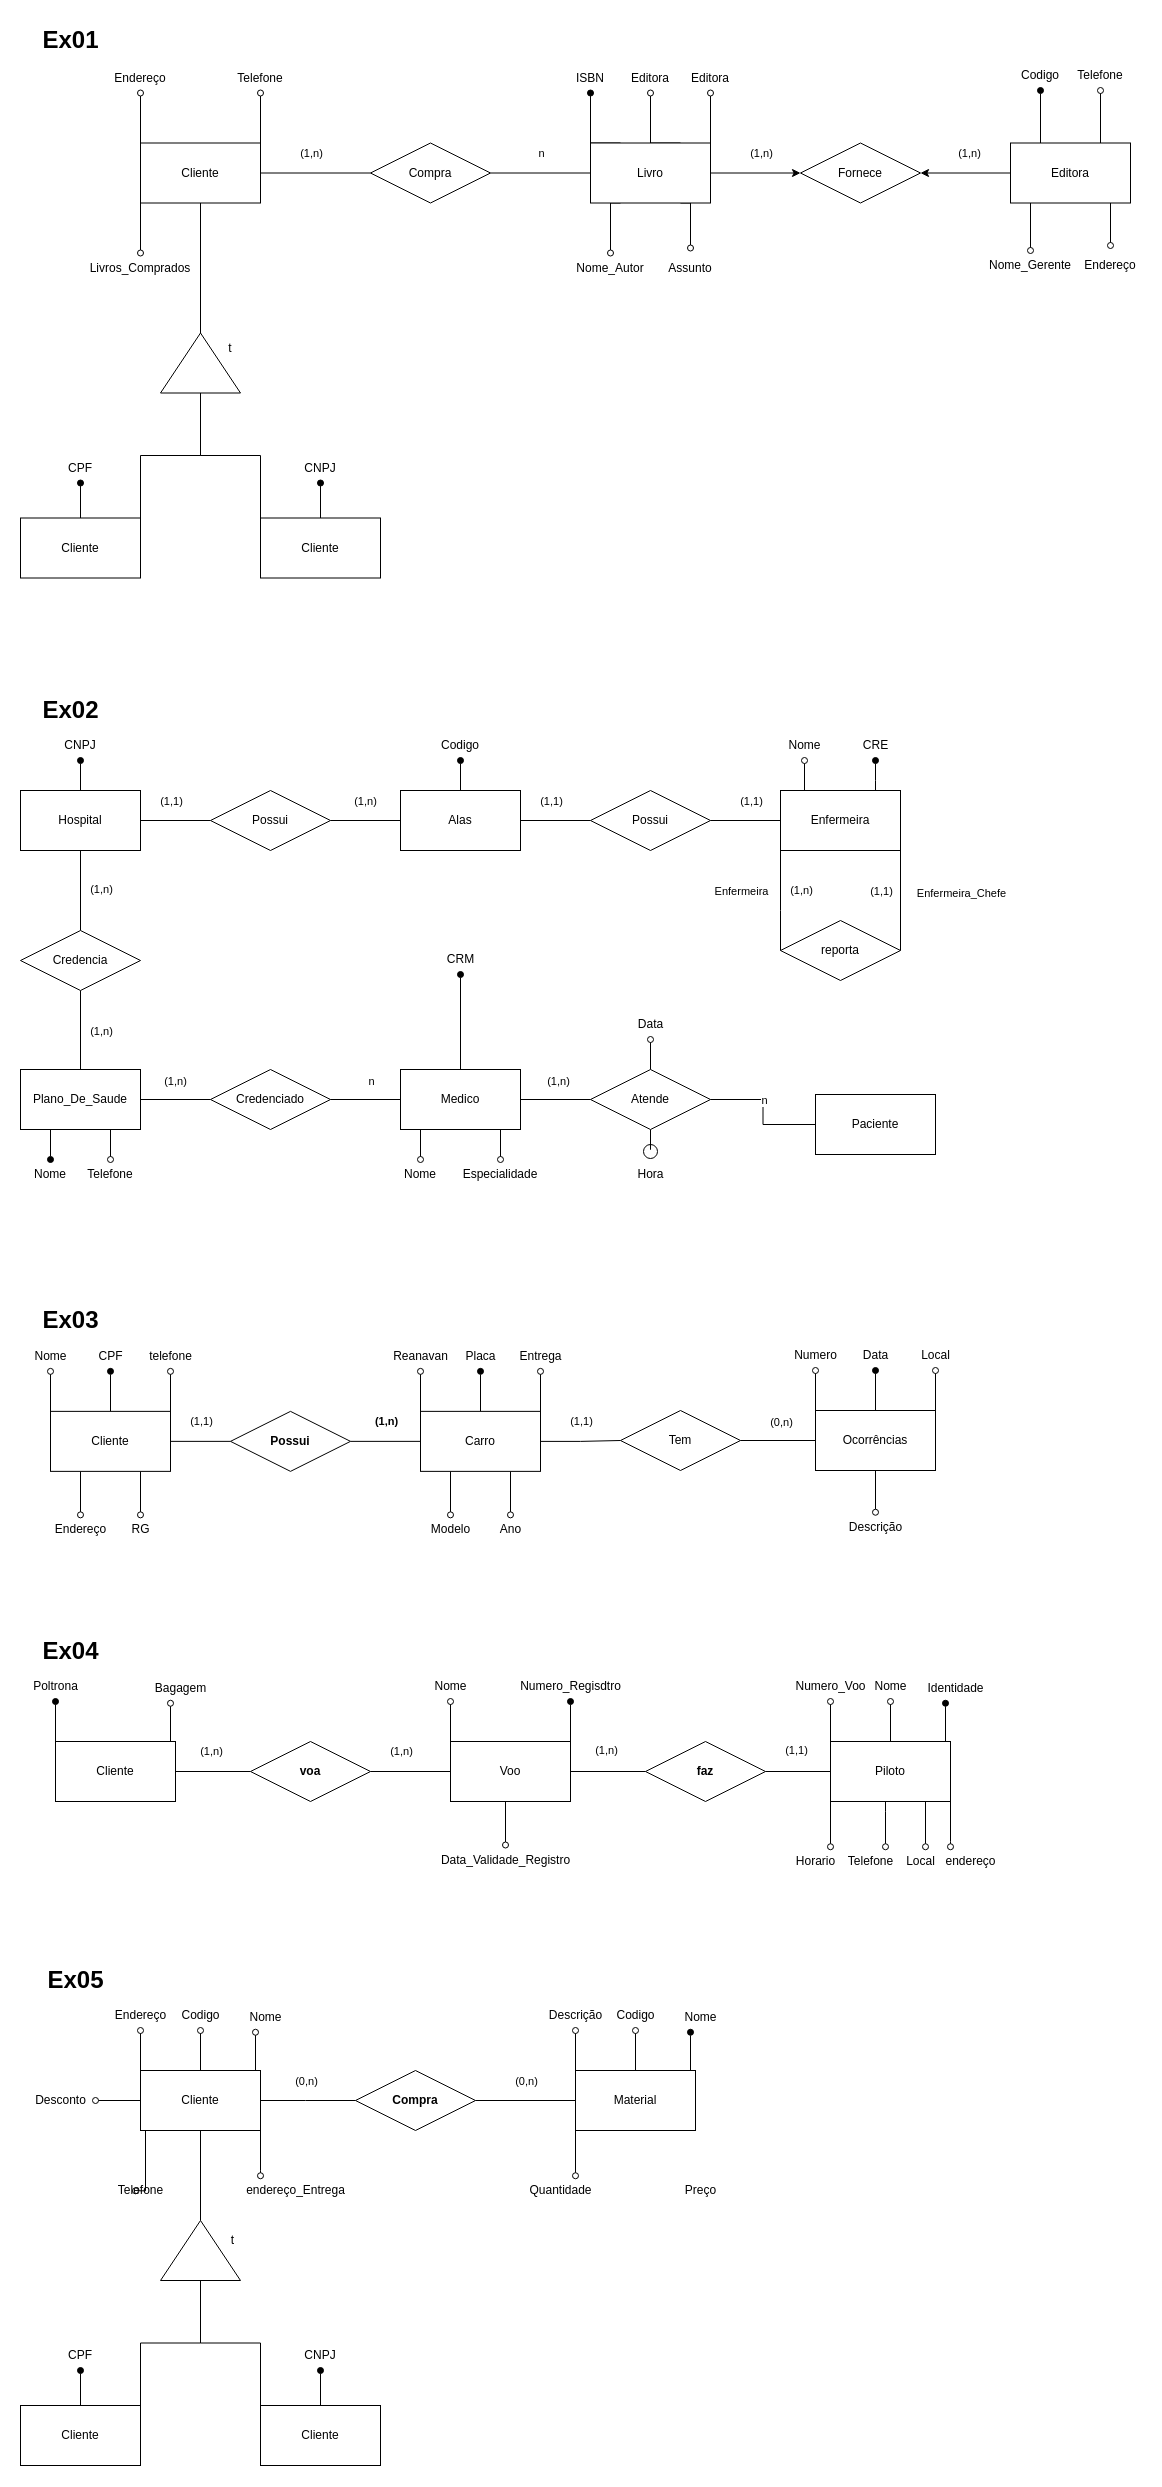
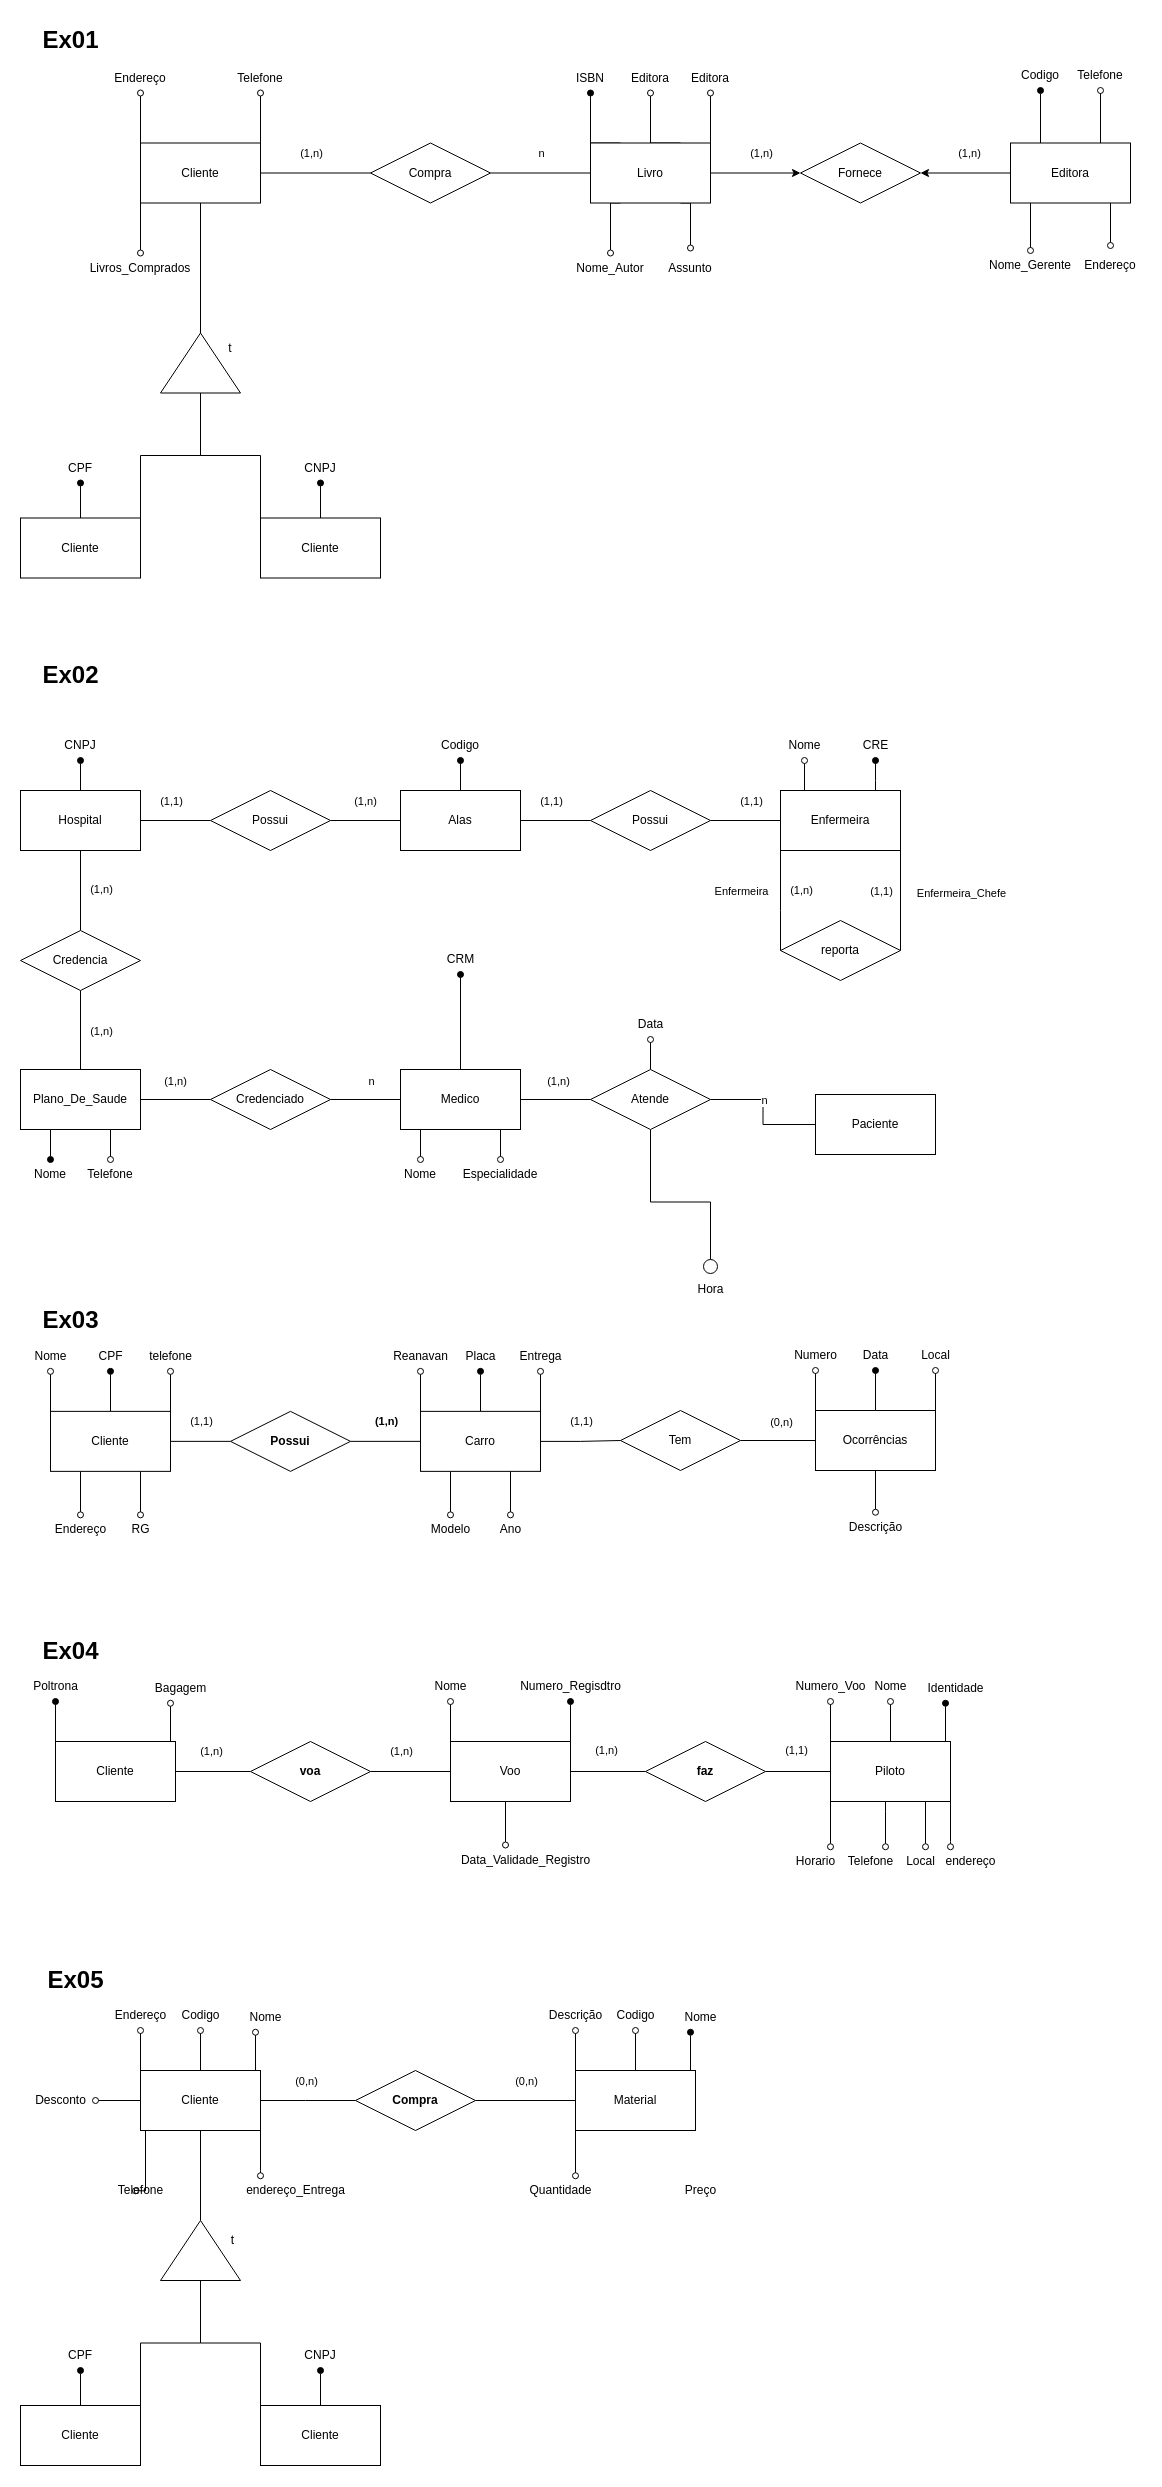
- <mxCell id="51" value="Ex02" style="text;strokeColor=none;fillColor=none;html=1;fontSize=24;fontStyle=1;verticalAlign=middle;align=center;" vertex="1" parent="1"><mxGeometry y="690" width="100" height="40" as="geometry" x="20" /></mxCell>
+ <mxCell id="51" value="Ex02" style="text;strokeColor=none;fillColor=none;html=1;fontSize=24;fontStyle=1;verticalAlign=middle;align=center;" vertex="1" parent="1"><mxGeometry x="20" y="655" width="100" height="40" as="geometry" /></mxCell>
- <mxCell id="111" value="Hora" style="text;html=1;align=center;verticalAlign=middle;resizable=0;points=[];autosize=1;strokeColor=none;fillColor=none;" vertex="1" parent="1"><mxGeometry x="625" y="1159" width="50" height="30" as="geometry" /></mxCell>
+ <mxCell id="111" value="Hora" style="text;html=1;align=center;verticalAlign=middle;resizable=0;points=[];autosize=1;strokeColor=none;fillColor=none;" vertex="1" parent="1"><mxGeometry x="685" y="1274" width="50" height="30" as="geometry" /></mxCell>
- <mxCell id="164" value="Data_Validade_Registro" style="text;html=1;align=center;verticalAlign=middle;resizable=0;points=[];autosize=1;strokeColor=none;fillColor=none;" vertex="1" parent="1"><mxGeometry x="430" y="1844.5" width="150" height="30" as="geometry" /></mxCell>
+ <mxCell id="164" value="Data_Validade_Registro" style="text;html=1;align=center;verticalAlign=middle;resizable=0;points=[];autosize=1;strokeColor=none;fillColor=none;" vertex="1" parent="1"><mxGeometry x="450" y="1844.5" width="150" height="30" as="geometry" /></mxCell>
